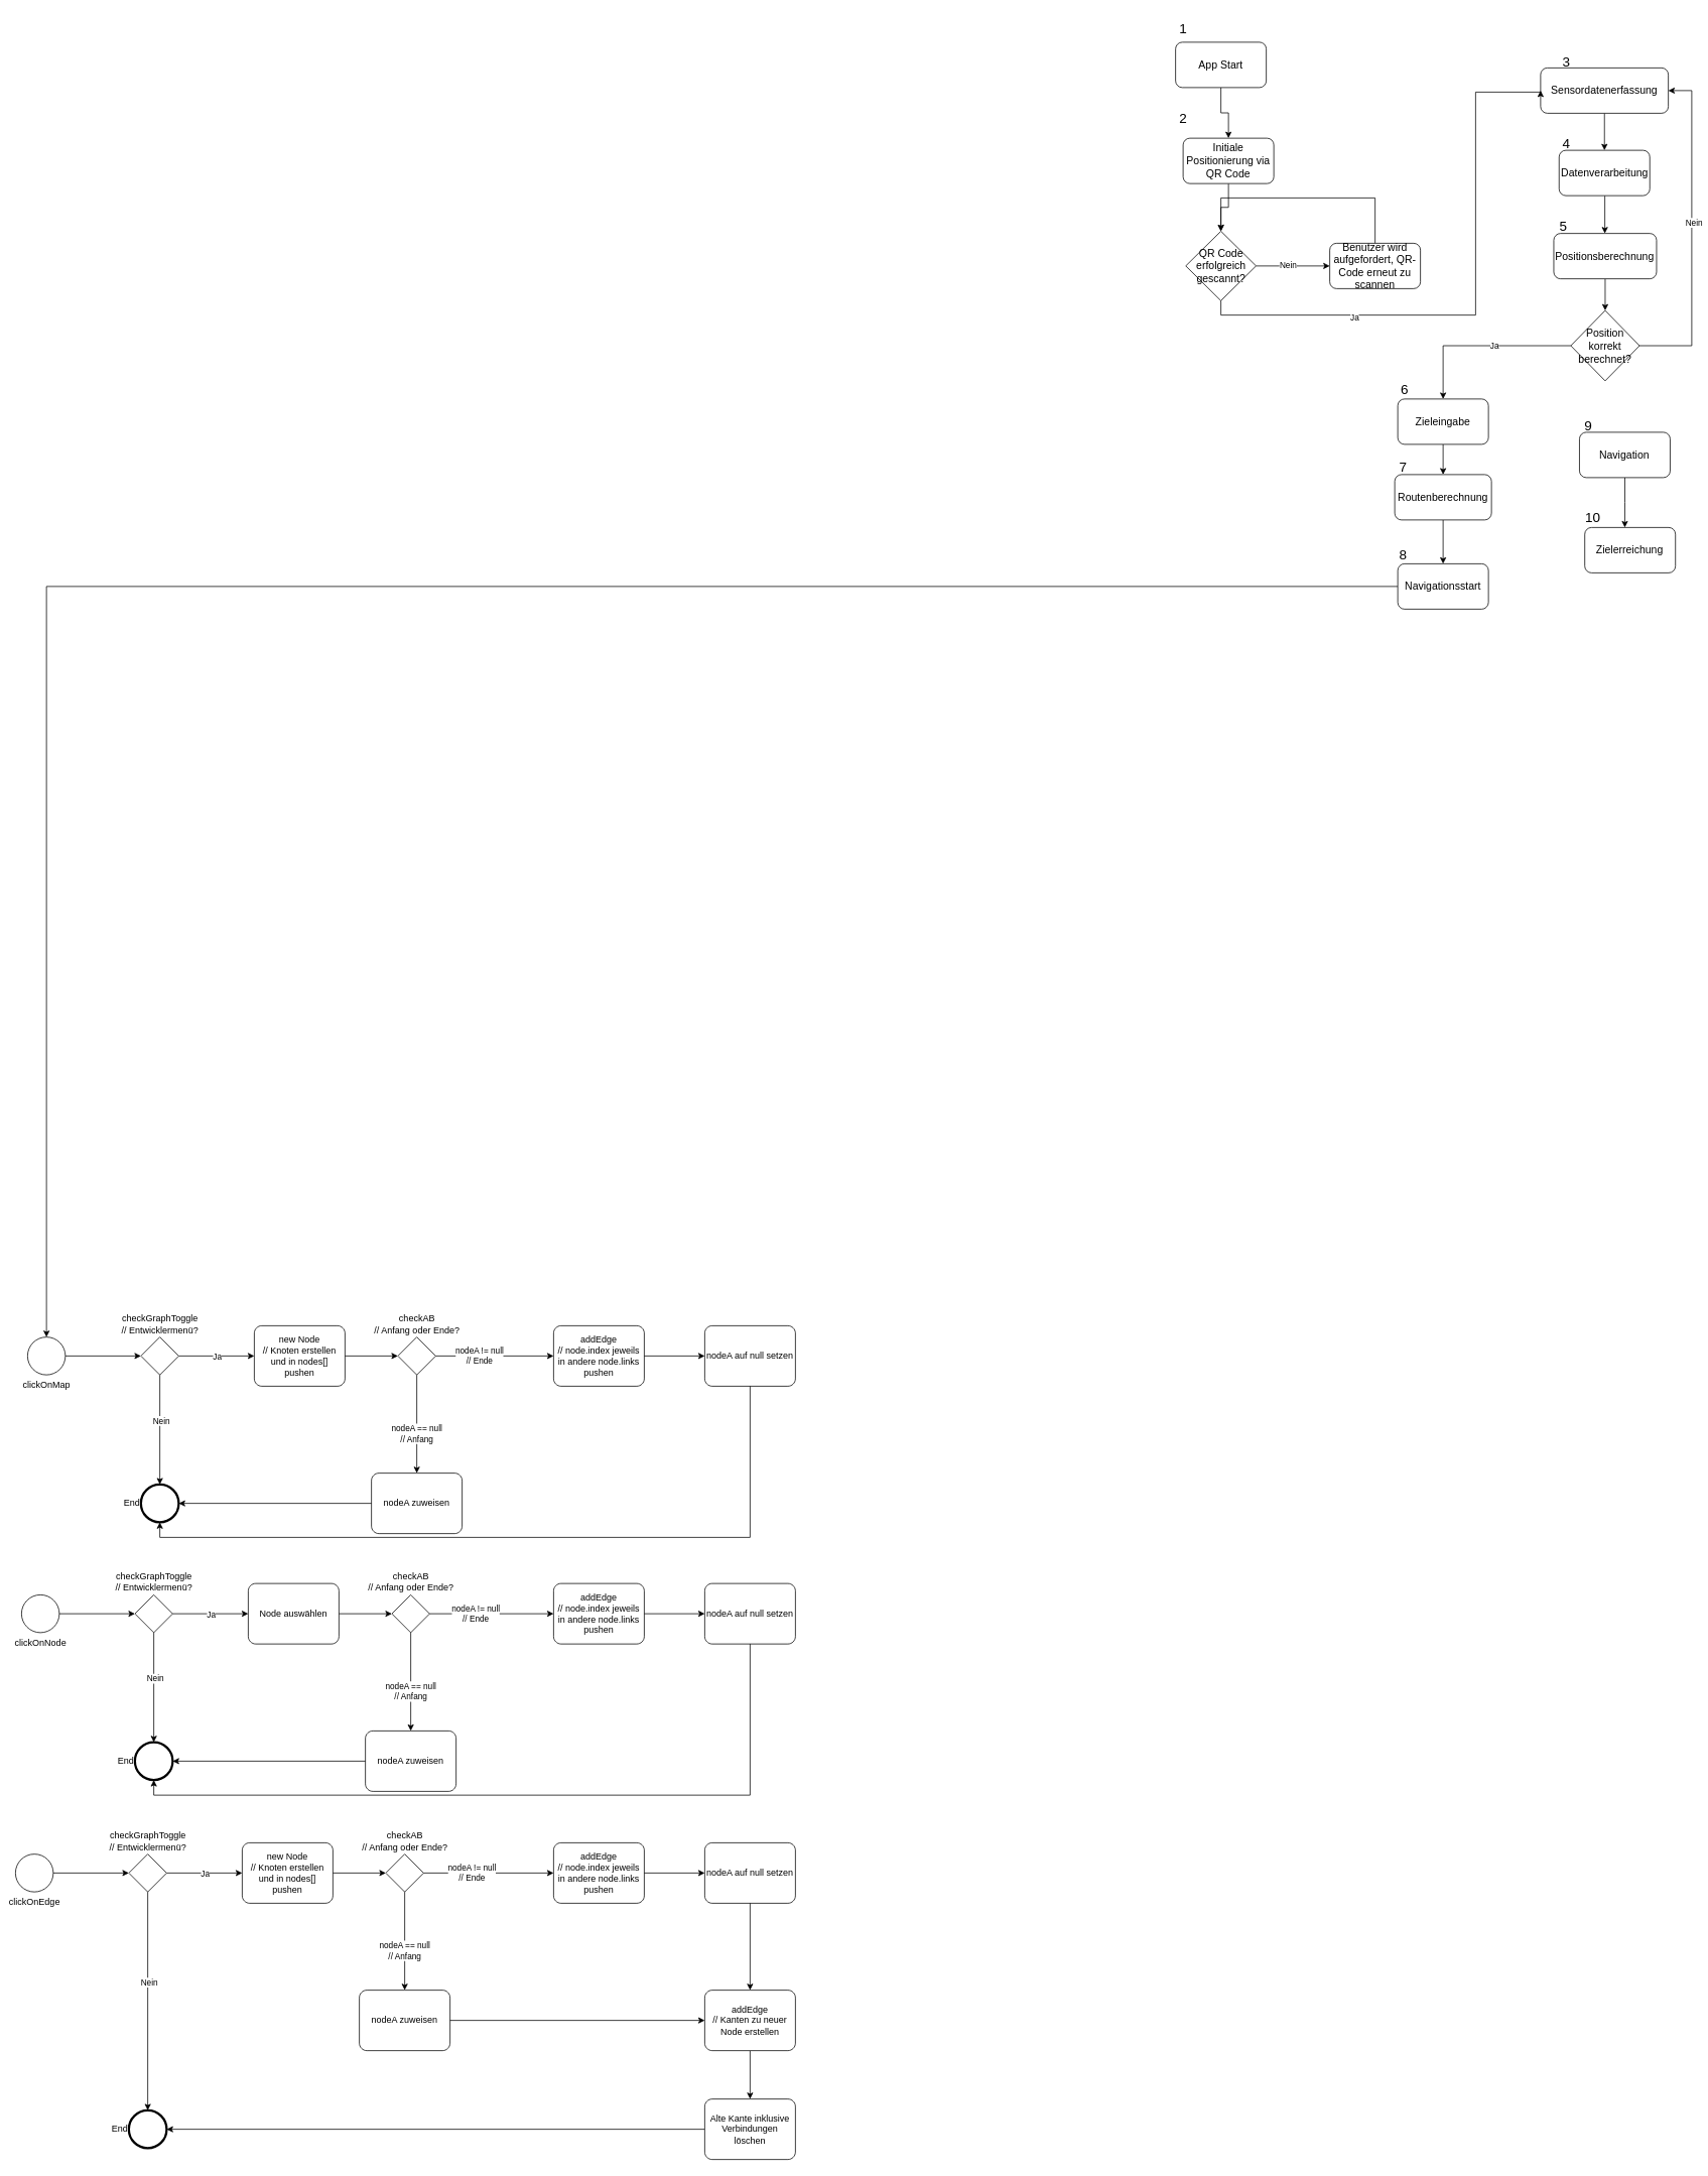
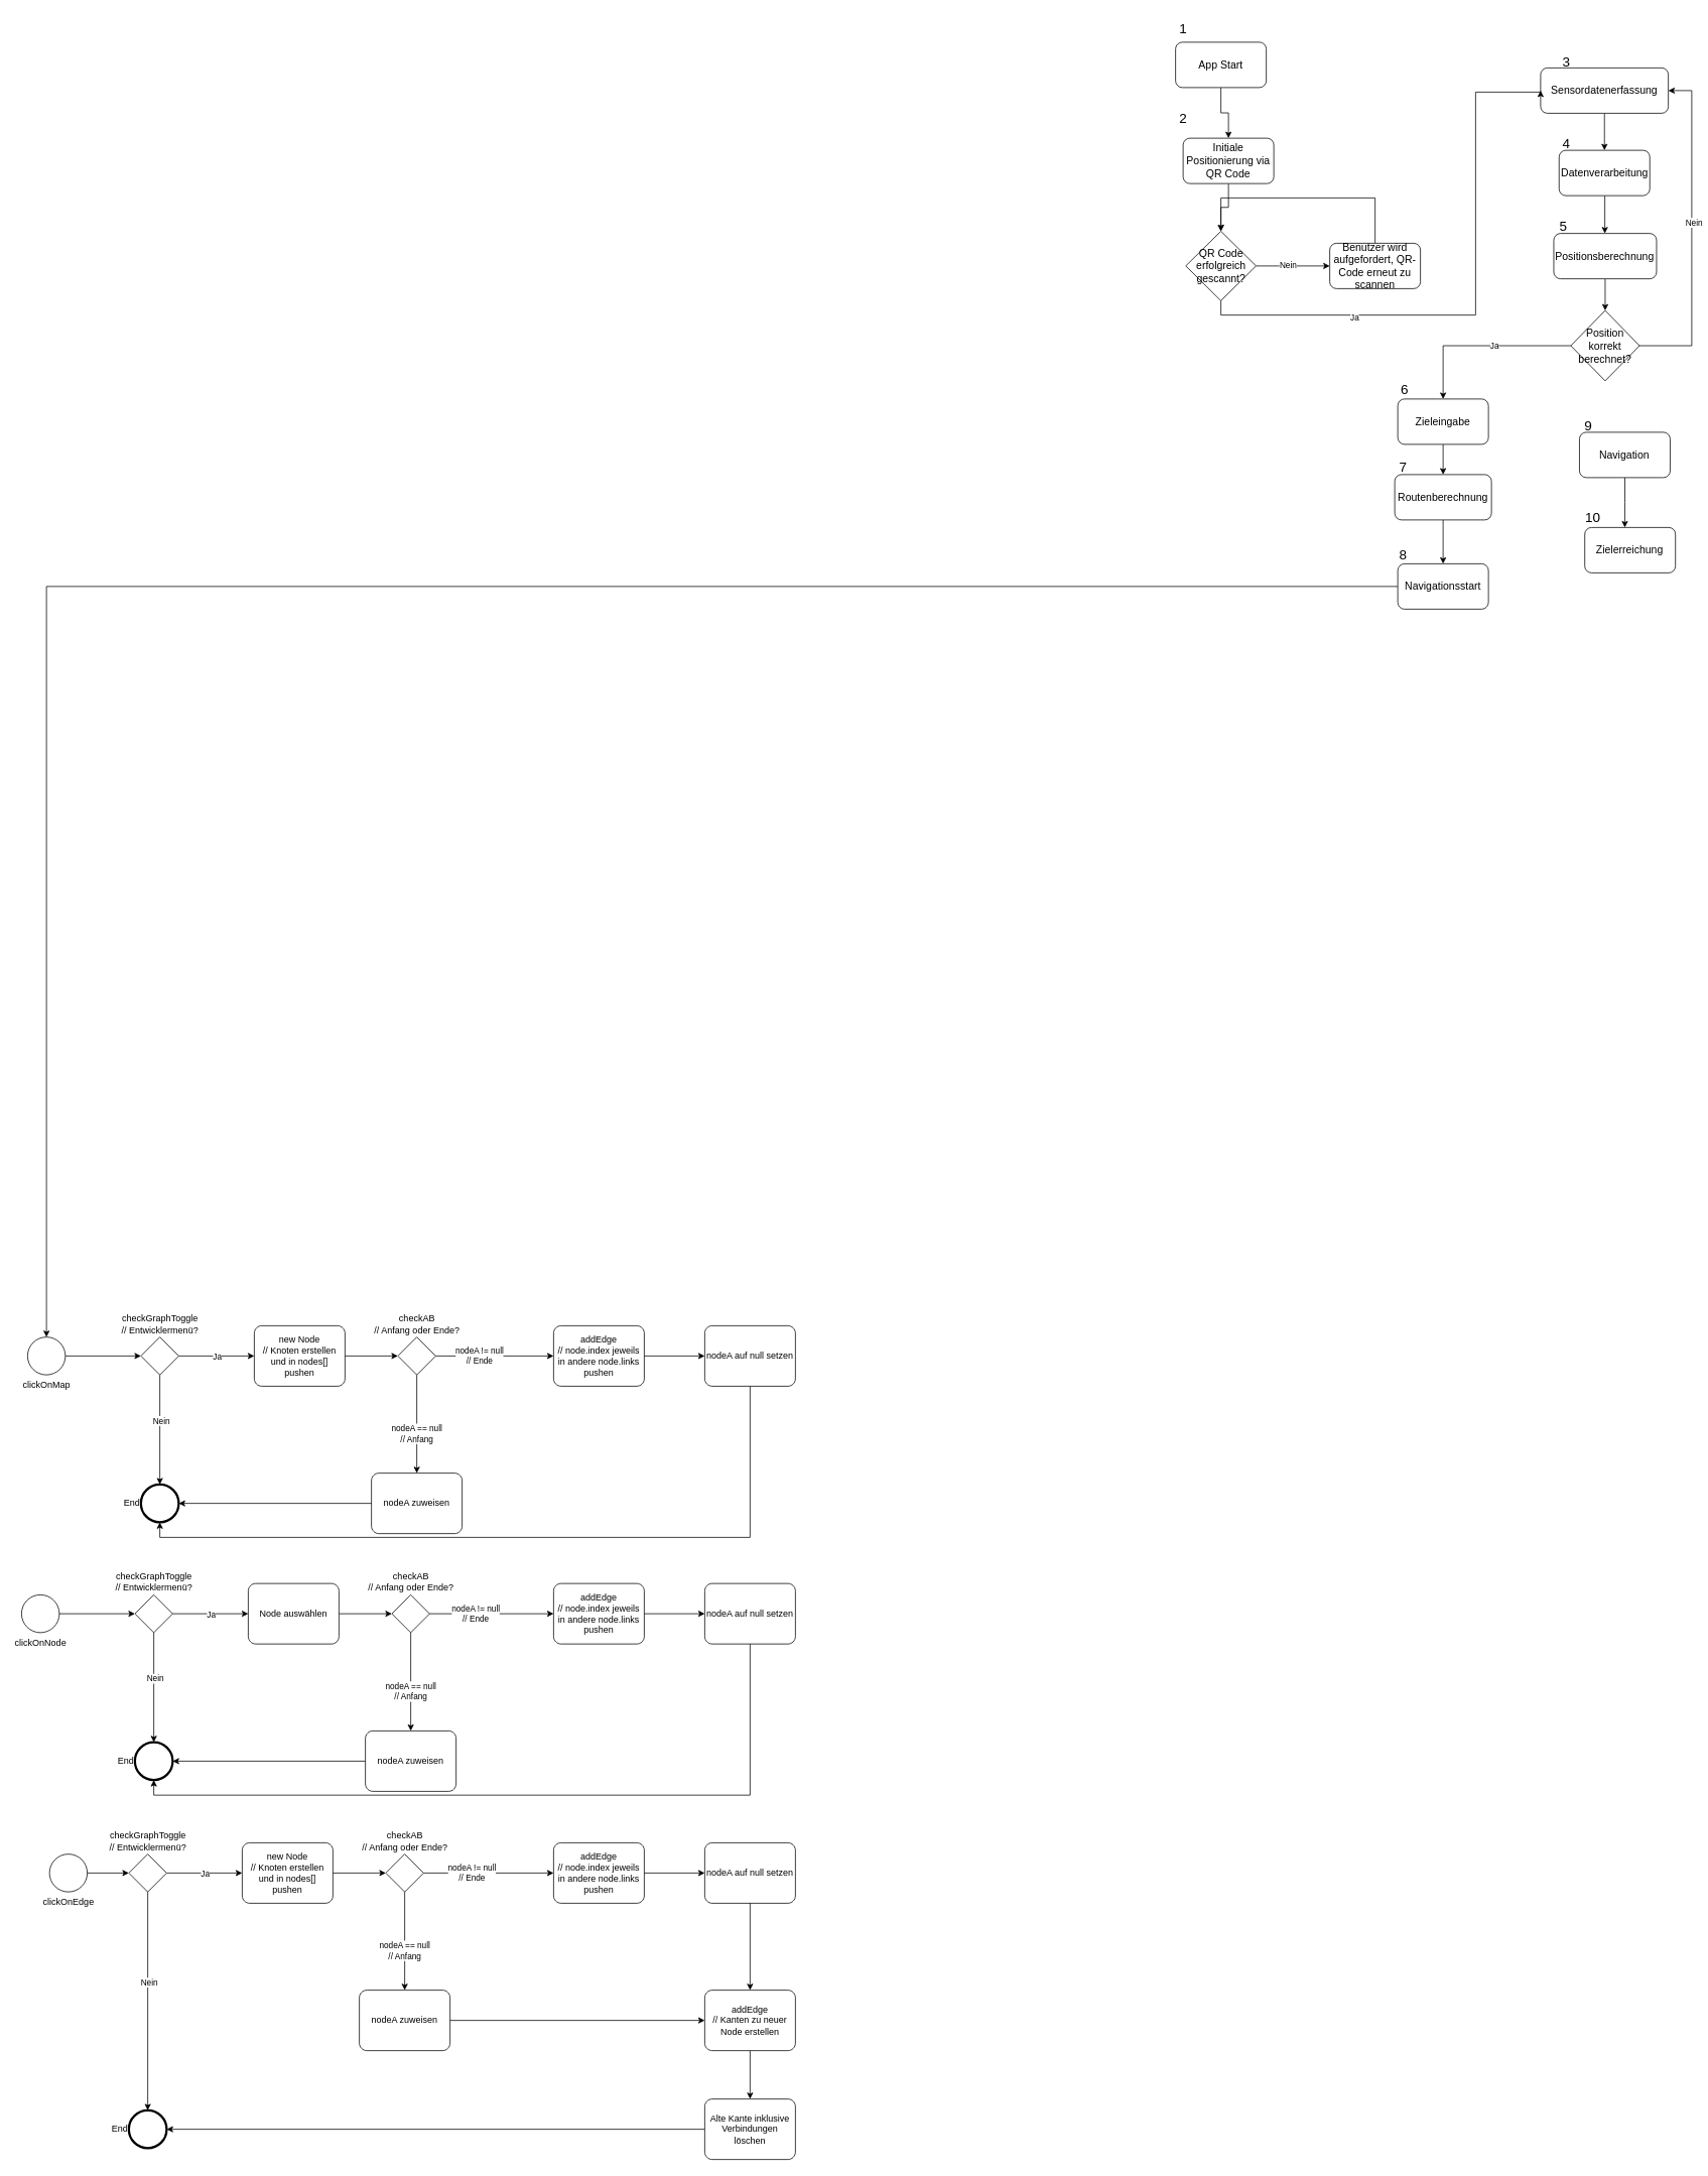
- <mxCell id="44" value="clickOnEdge" style="points=[[0.145,0.145,0],[0.5,0,0],[0.855,0.145,0],[1,0.5,0],[0.855,0.855,0],[0.5,1,0],[0.145,0.855,0],[0,0.5,0]];shape=mxgraph.bpmn.event;html=1;verticalLabelPosition=bottom;labelBackgroundColor=#ffffff;verticalAlign=top;align=center;perimeter=ellipsePerimeter;outlineConnect=0;aspect=fixed;outline=standard;symbol=general;" parent="1" vertex="1"><mxGeometry x="20" y="2452" width="50" height="50" as="geometry" /></mxCell>
+ <mxCell id="44" value="clickOnEdge" style="points=[[0.145,0.145,0],[0.5,0,0],[0.855,0.145,0],[1,0.5,0],[0.855,0.855,0],[0.5,1,0],[0.145,0.855,0],[0,0.5,0]];shape=mxgraph.bpmn.event;html=1;verticalLabelPosition=bottom;labelBackgroundColor=#ffffff;verticalAlign=top;align=center;perimeter=ellipsePerimeter;outlineConnect=0;aspect=fixed;outline=standard;symbol=general;" parent="1" vertex="1"><mxGeometry x="65" y="2452" width="50" height="50" as="geometry" /></mxCell>
